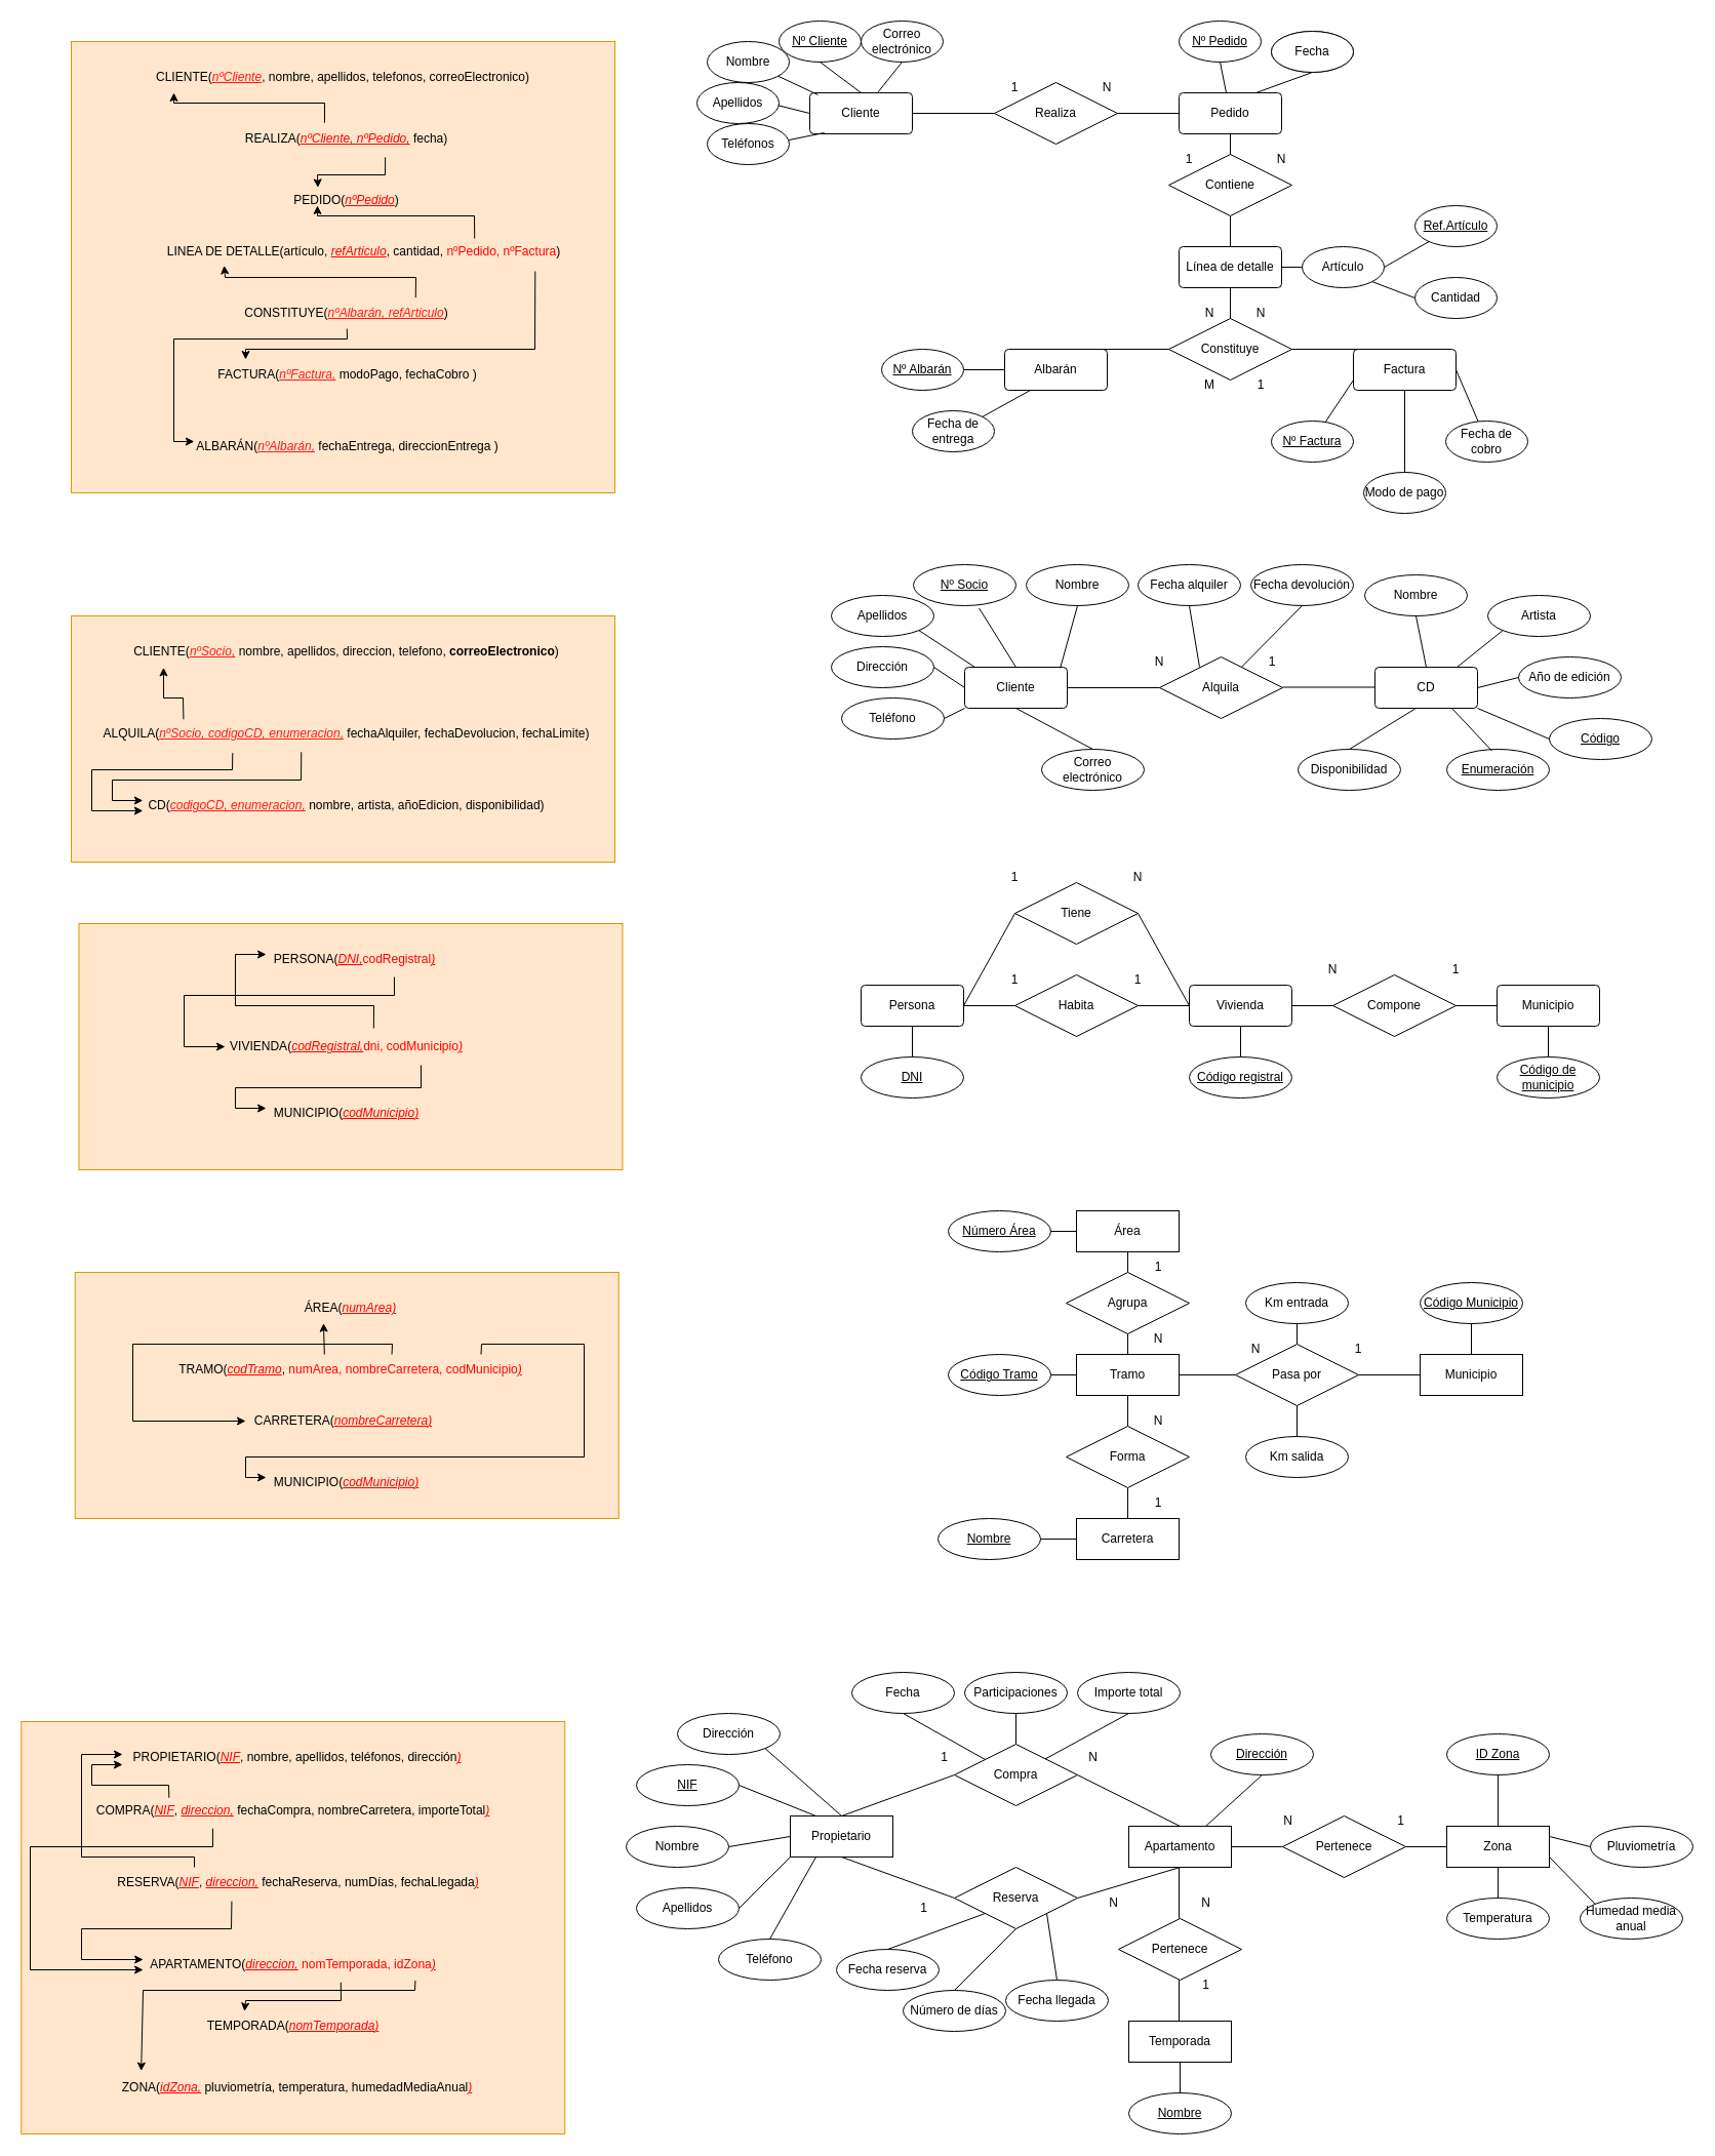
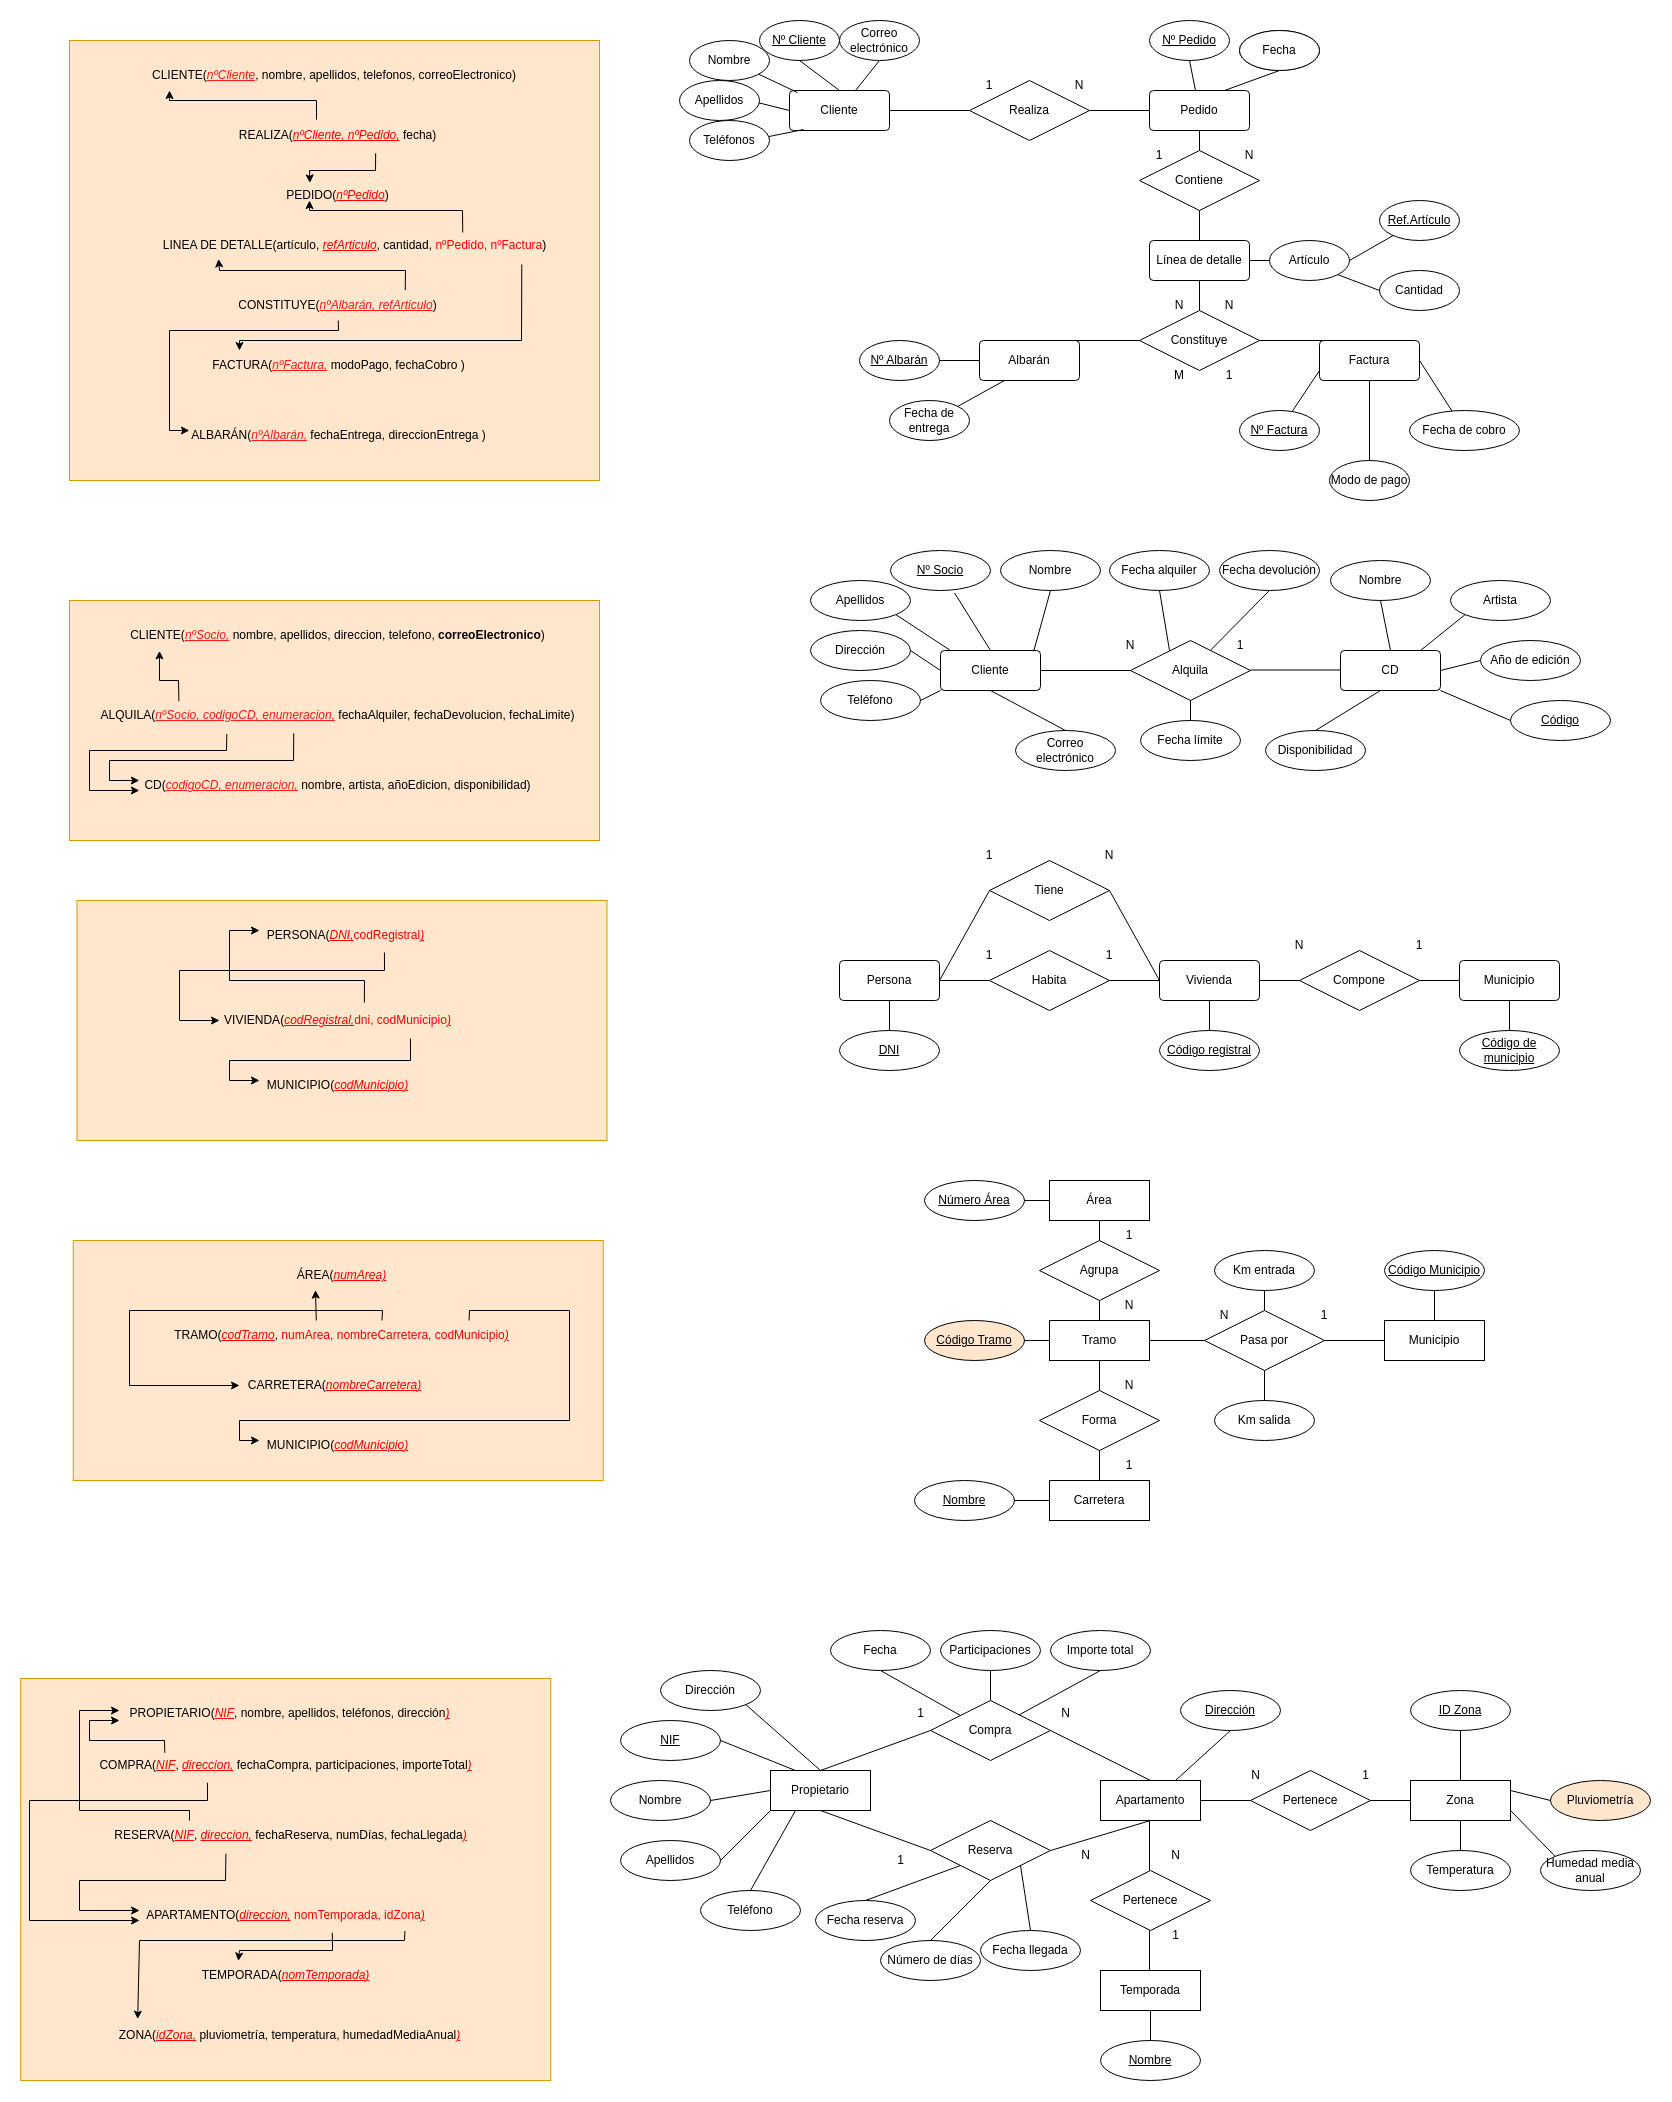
- <mxCell id="41" value="Fecha de cobro" style="ellipse;whiteSpace=wrap;html=1;align=center;" parent="1" vertex="1"><mxGeometry x="1409" y="410" width="80" height="40" as="geometry" /></mxCell>
+ <mxCell id="41" value="Fecha de cobro" style="ellipse;whiteSpace=wrap;html=1;align=center;" parent="1" vertex="1"><mxGeometry x="1409" y="410" width="110" height="40" as="geometry" /></mxCell>
+ <mxCell id="108" value="" style="endArrow=none;html=1;rounded=0;entryX=0.5;entryY=1;entryDx=0;entryDy=0;exitX=0.5;exitY=0;exitDx=0;exitDy=0;" parent="1" source="102" target="72" edge="1"><mxGeometry width="50" height="50" relative="1" as="geometry"><mxPoint x="1059" y="860" as="sourcePoint" /><mxPoint x="1109" y="810" as="targetPoint" /></mxGeometry></mxCell>
- <mxCell id="85" value="" style="endArrow=none;html=1;rounded=0;entryX=0.44;entryY=0.04;entryDx=0;entryDy=0;exitX=0.75;exitY=1;exitDx=0;exitDy=0;entryPerimeter=0;" parent="1" source="70" target="80" edge="1"><mxGeometry width="50" height="50" relative="1" as="geometry"><mxPoint x="1430" y="690" as="sourcePoint" /><mxPoint x="1420" y="640" as="targetPoint" /></mxGeometry></mxCell>
+ <mxCell id="102" value="Fecha límite" style="ellipse;whiteSpace=wrap;html=1;align=center;" parent="1" vertex="1"><mxGeometry x="1140" y="720" width="100" height="40" as="geometry" /></mxCell>
- <mxCell id="80" value="Enumeración" style="ellipse;whiteSpace=wrap;html=1;align=center;fontStyle=4;" parent="1" vertex="1"><mxGeometry x="1410" y="730" width="100" height="40" as="geometry" /></mxCell>
- <mxCell id="162" value="Código Tramo" style="ellipse;whiteSpace=wrap;html=1;align=center;fontStyle=4;" vertex="1" parent="1"><mxGeometry x="924" y="1320" width="100" height="40" as="geometry" /></mxCell>
+ <mxCell id="162" value="Código Tramo" style="ellipse;whiteSpace=wrap;html=1;align=center;fontStyle=4;fillColor=#ffe6cc;" vertex="1" parent="1"><mxGeometry x="924" y="1320" width="100" height="40" as="geometry" /></mxCell>
- <mxCell id="245" value="COMPRA(&lt;font color=&quot;#ff0000&quot;&gt;&lt;u&gt;&lt;i&gt;NIF&lt;/i&gt;&lt;/u&gt;&lt;/font&gt;,&amp;nbsp;&lt;font style=&quot;font-style: italic; text-decoration-line: underline;&quot; color=&quot;#ff0000&quot;&gt;direccion,&lt;/font&gt; fechaCompra, nombreCarretera, importeTotal&lt;i style=&quot;color: rgb(255, 0, 0);&quot;&gt;&lt;u&gt;)&lt;/u&gt;&lt;/i&gt;" style="text;html=1;strokeColor=none;fillColor=none;align=center;verticalAlign=middle;whiteSpace=wrap;rounded=0;" vertex="1" parent="1"><mxGeometry x="67.75" y="1750" width="435" height="30" as="geometry" /></mxCell>
+ <mxCell id="245" value="COMPRA(&lt;font color=&quot;#ff0000&quot;&gt;&lt;u&gt;&lt;i&gt;NIF&lt;/i&gt;&lt;/u&gt;&lt;/font&gt;,&amp;nbsp;&lt;font style=&quot;font-style: italic; text-decoration-line: underline;&quot; color=&quot;#ff0000&quot;&gt;direccion,&lt;/font&gt; fechaCompra, participaciones, importeTotal&lt;i style=&quot;color: rgb(255, 0, 0);&quot;&gt;&lt;u&gt;)&lt;/u&gt;&lt;/i&gt;" style="text;html=1;strokeColor=none;fillColor=none;align=center;verticalAlign=middle;whiteSpace=wrap;rounded=0;" vertex="1" parent="1"><mxGeometry x="67.75" y="1750" width="435" height="30" as="geometry" /></mxCell>
- <mxCell id="221" value="Pluviometría" style="ellipse;whiteSpace=wrap;html=1;align=center;" vertex="1" parent="1"><mxGeometry x="1550" y="1780" width="100" height="40" as="geometry" /></mxCell>
+ <mxCell id="221" value="Pluviometría" style="ellipse;whiteSpace=wrap;html=1;align=center;fillColor=#ffe6cc;" vertex="1" parent="1"><mxGeometry x="1550" y="1780" width="100" height="40" as="geometry" /></mxCell>
